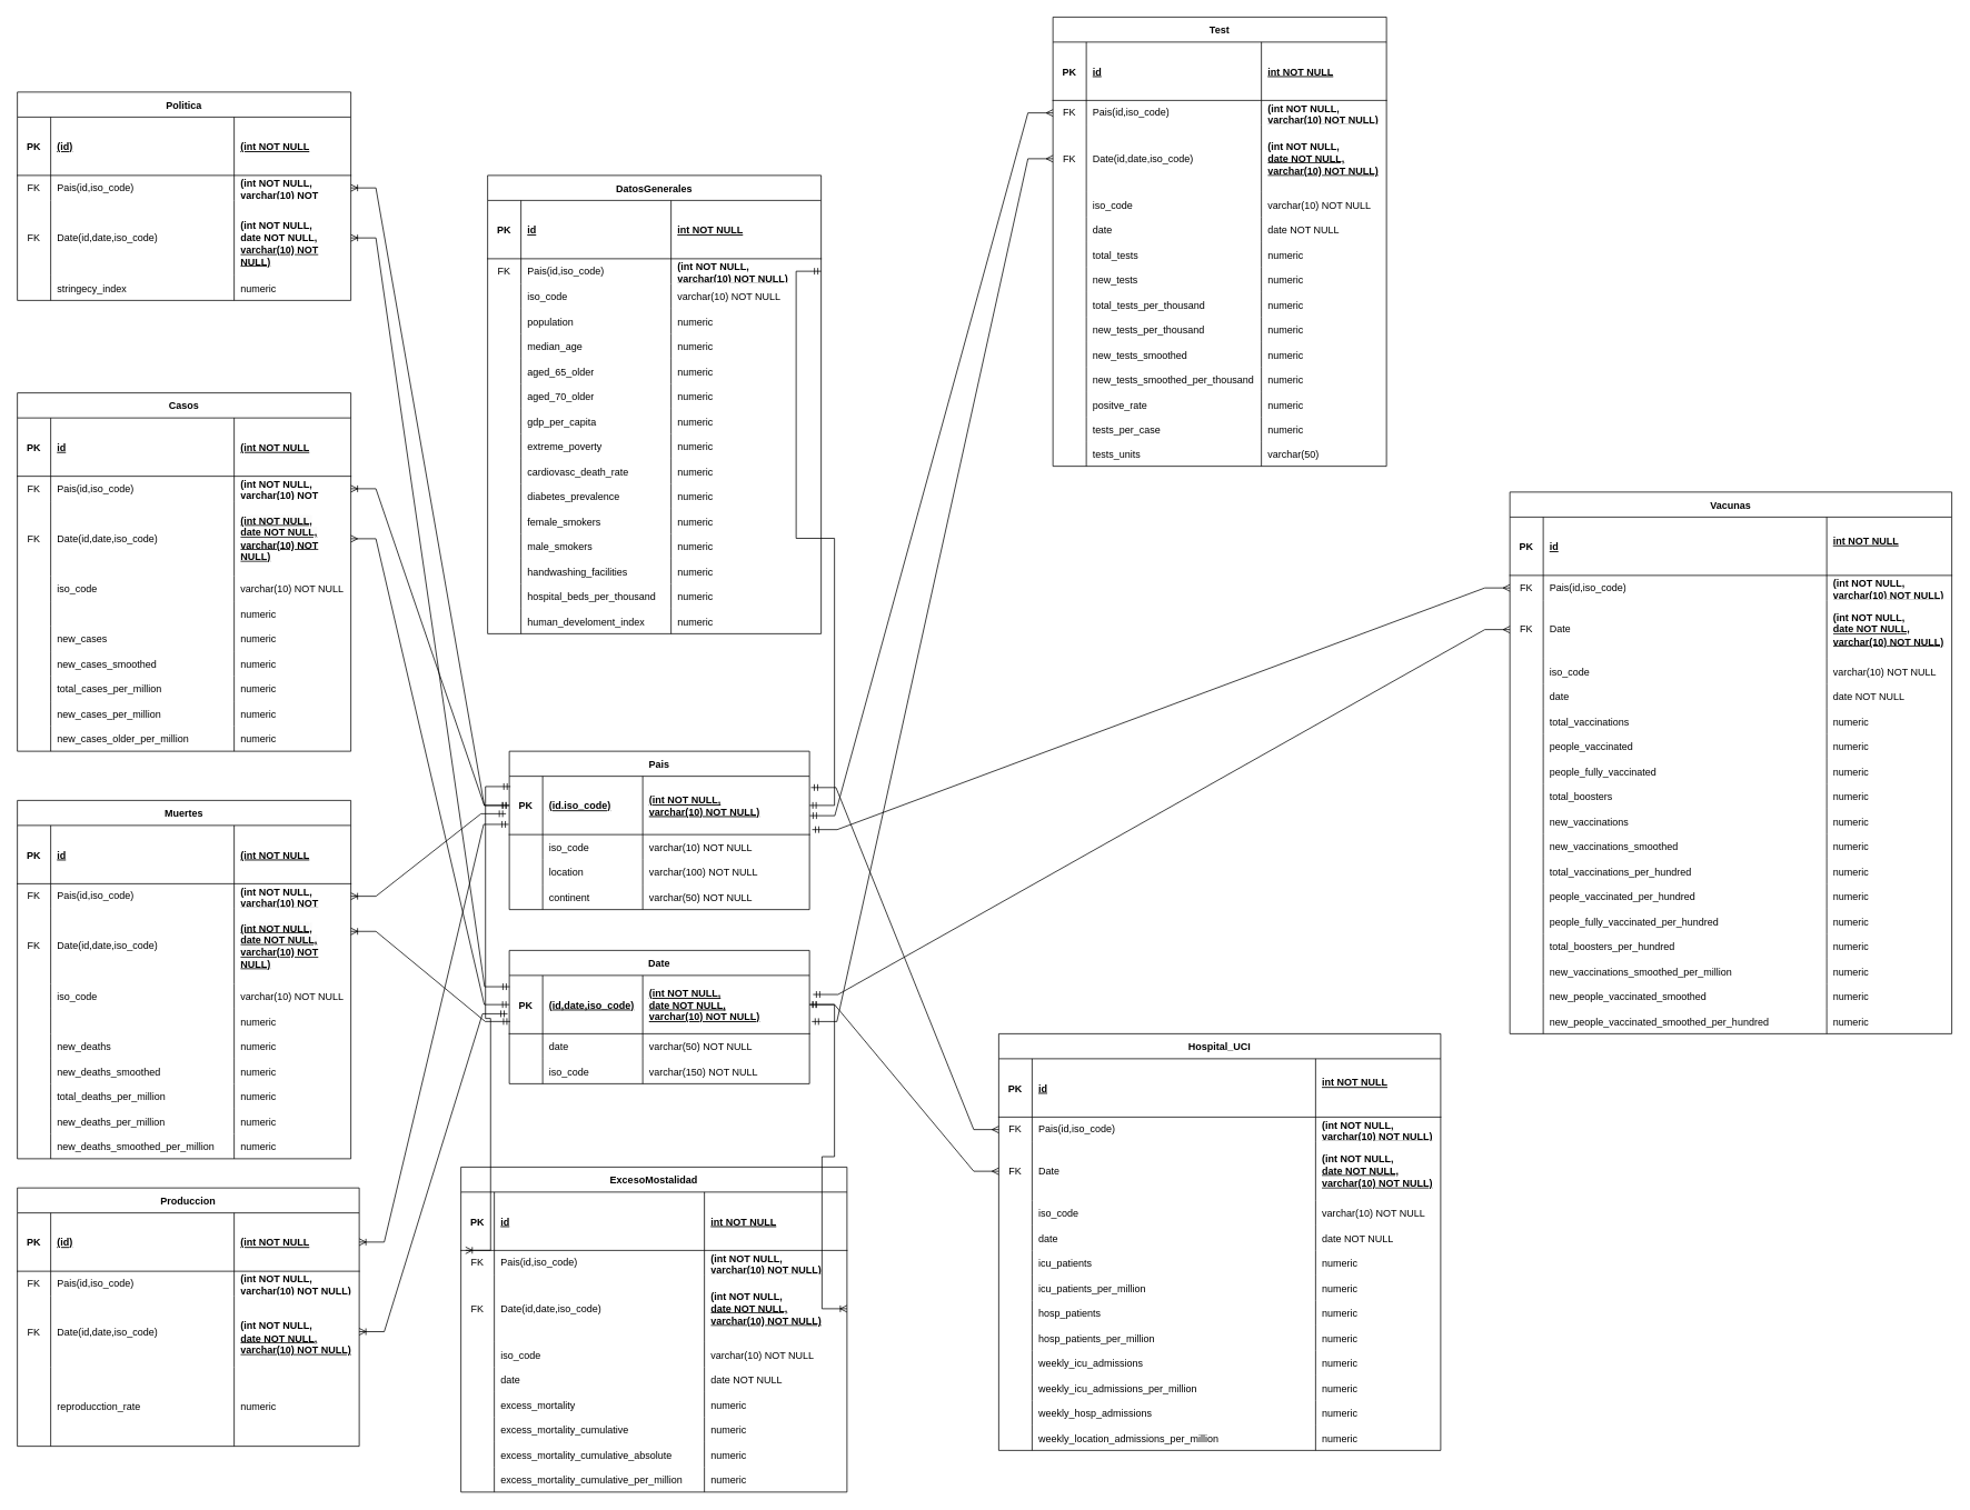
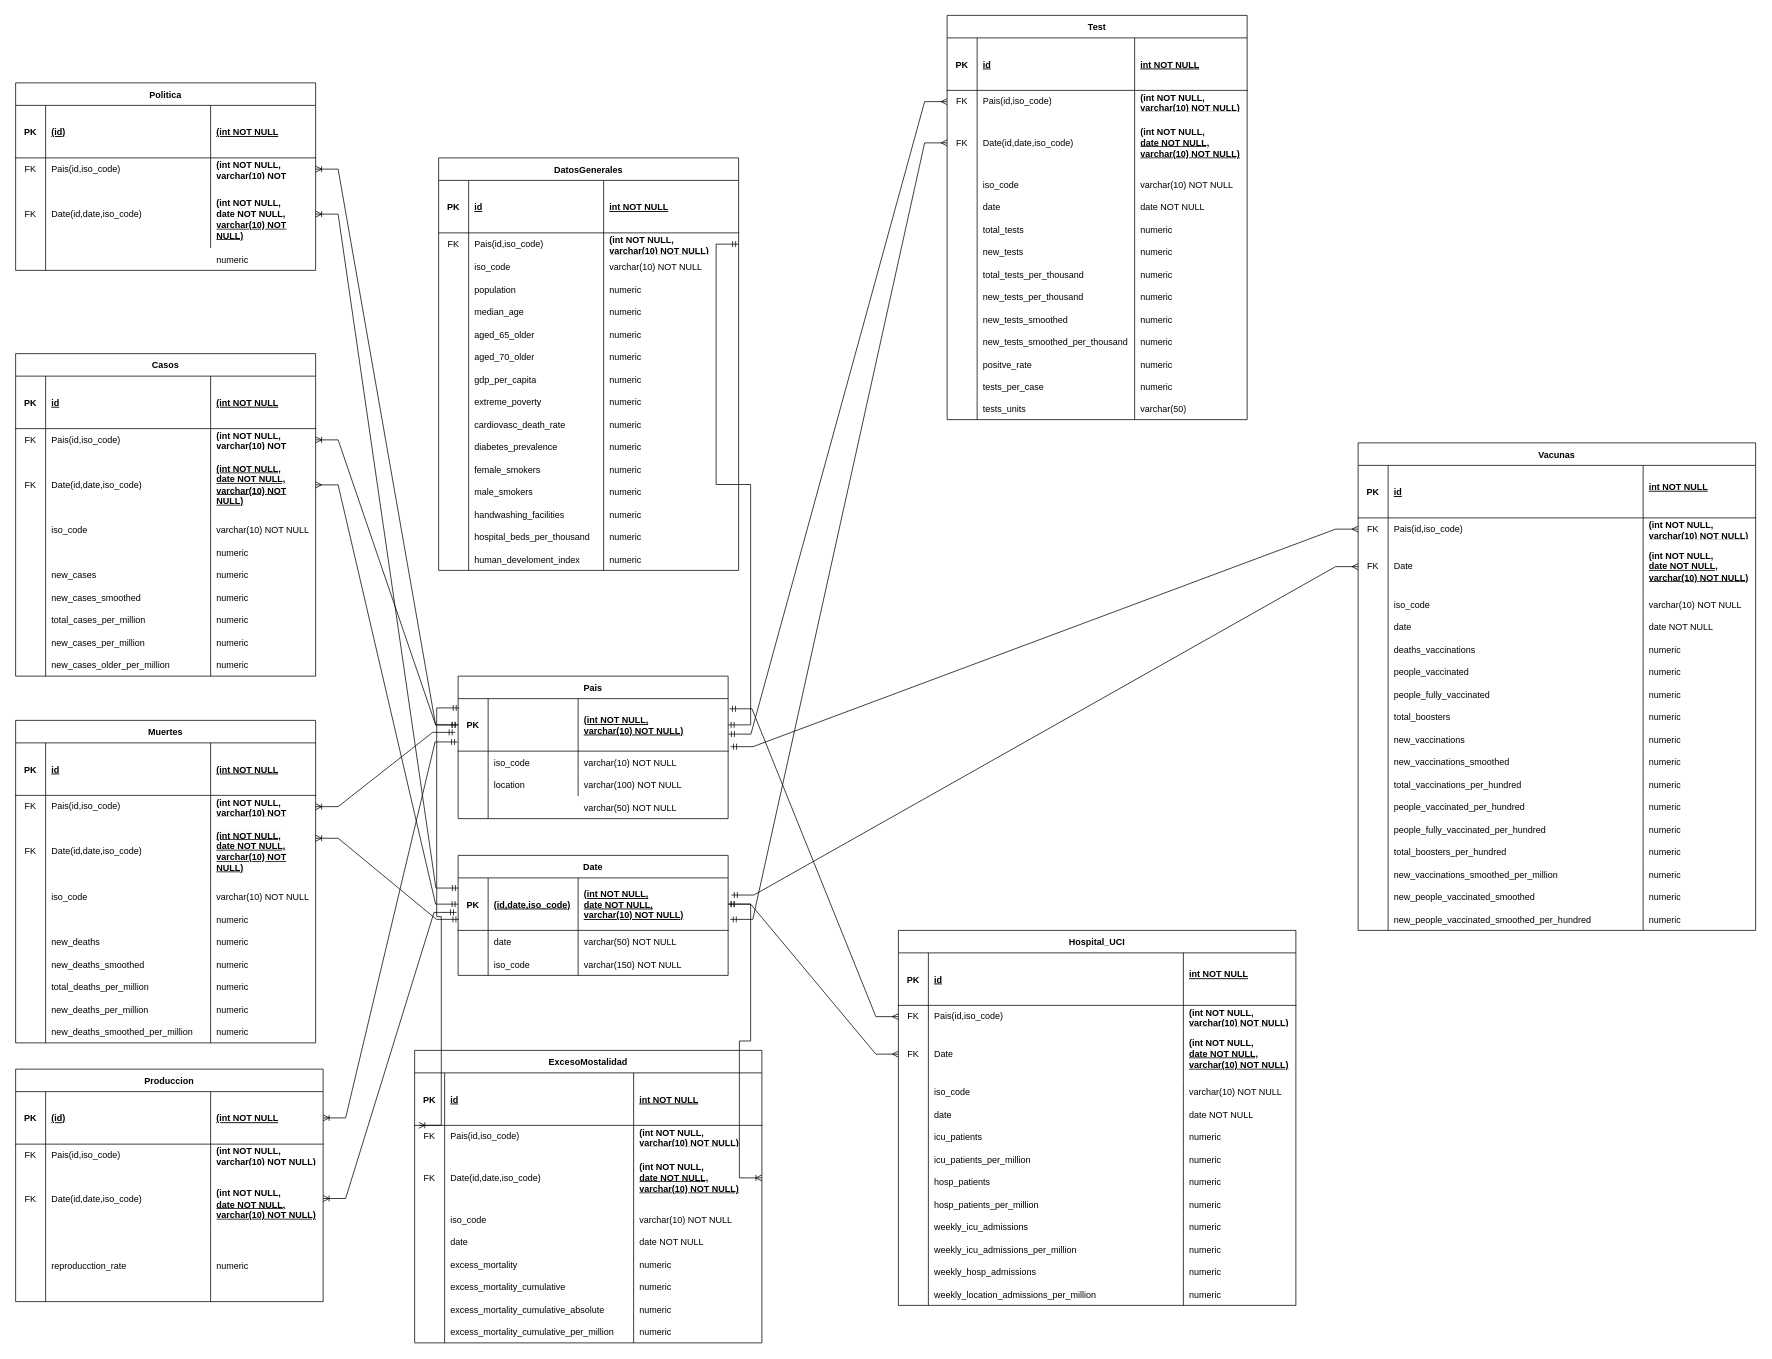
- <mxCell id="412" value="stringecy_index" style="shape=partialRectangle;overflow=hidden;connectable=0;fillColor=none;top=0;left=0;bottom=0;right=0;align=left;spacingLeft=6;" vertex="1" parent="410"><mxGeometry x="40" width="220" height="30" as="geometry"><mxRectangle width="220" height="30" as="alternateBounds" /></mxGeometry></mxCell>
- <mxCell id="217" value="total_vaccinations" style="shape=partialRectangle;connectable=0;fillColor=none;top=0;left=0;bottom=0;right=0;align=left;spacingLeft=6;overflow=hidden;" vertex="1" parent="215"><mxGeometry x="40" width="340" height="30" as="geometry"><mxRectangle width="340" height="30" as="alternateBounds" /></mxGeometry></mxCell>
+ <mxCell id="217" value="deaths_vaccinations" style="shape=partialRectangle;connectable=0;fillColor=none;top=0;left=0;bottom=0;right=0;align=left;spacingLeft=6;overflow=hidden;" vertex="1" parent="215"><mxGeometry x="40" width="340" height="30" as="geometry"><mxRectangle width="340" height="30" as="alternateBounds" /></mxGeometry></mxCell>
- <mxCell id="83" value="(id.iso_code)" style="shape=partialRectangle;overflow=hidden;connectable=0;fillColor=none;top=0;left=0;bottom=0;right=0;align=left;spacingLeft=6;fontStyle=5;" vertex="1" parent="81"><mxGeometry x="40" width="120" height="70" as="geometry"><mxRectangle width="120" height="70" as="alternateBounds" /></mxGeometry></mxCell>
- <mxCell id="95" value="continent" style="shape=partialRectangle;overflow=hidden;connectable=0;fillColor=none;top=0;left=0;bottom=0;right=0;align=left;spacingLeft=6;" vertex="1" parent="93"><mxGeometry x="40" width="120" height="30" as="geometry"><mxRectangle width="120" height="30" as="alternateBounds" /></mxGeometry></mxCell>
